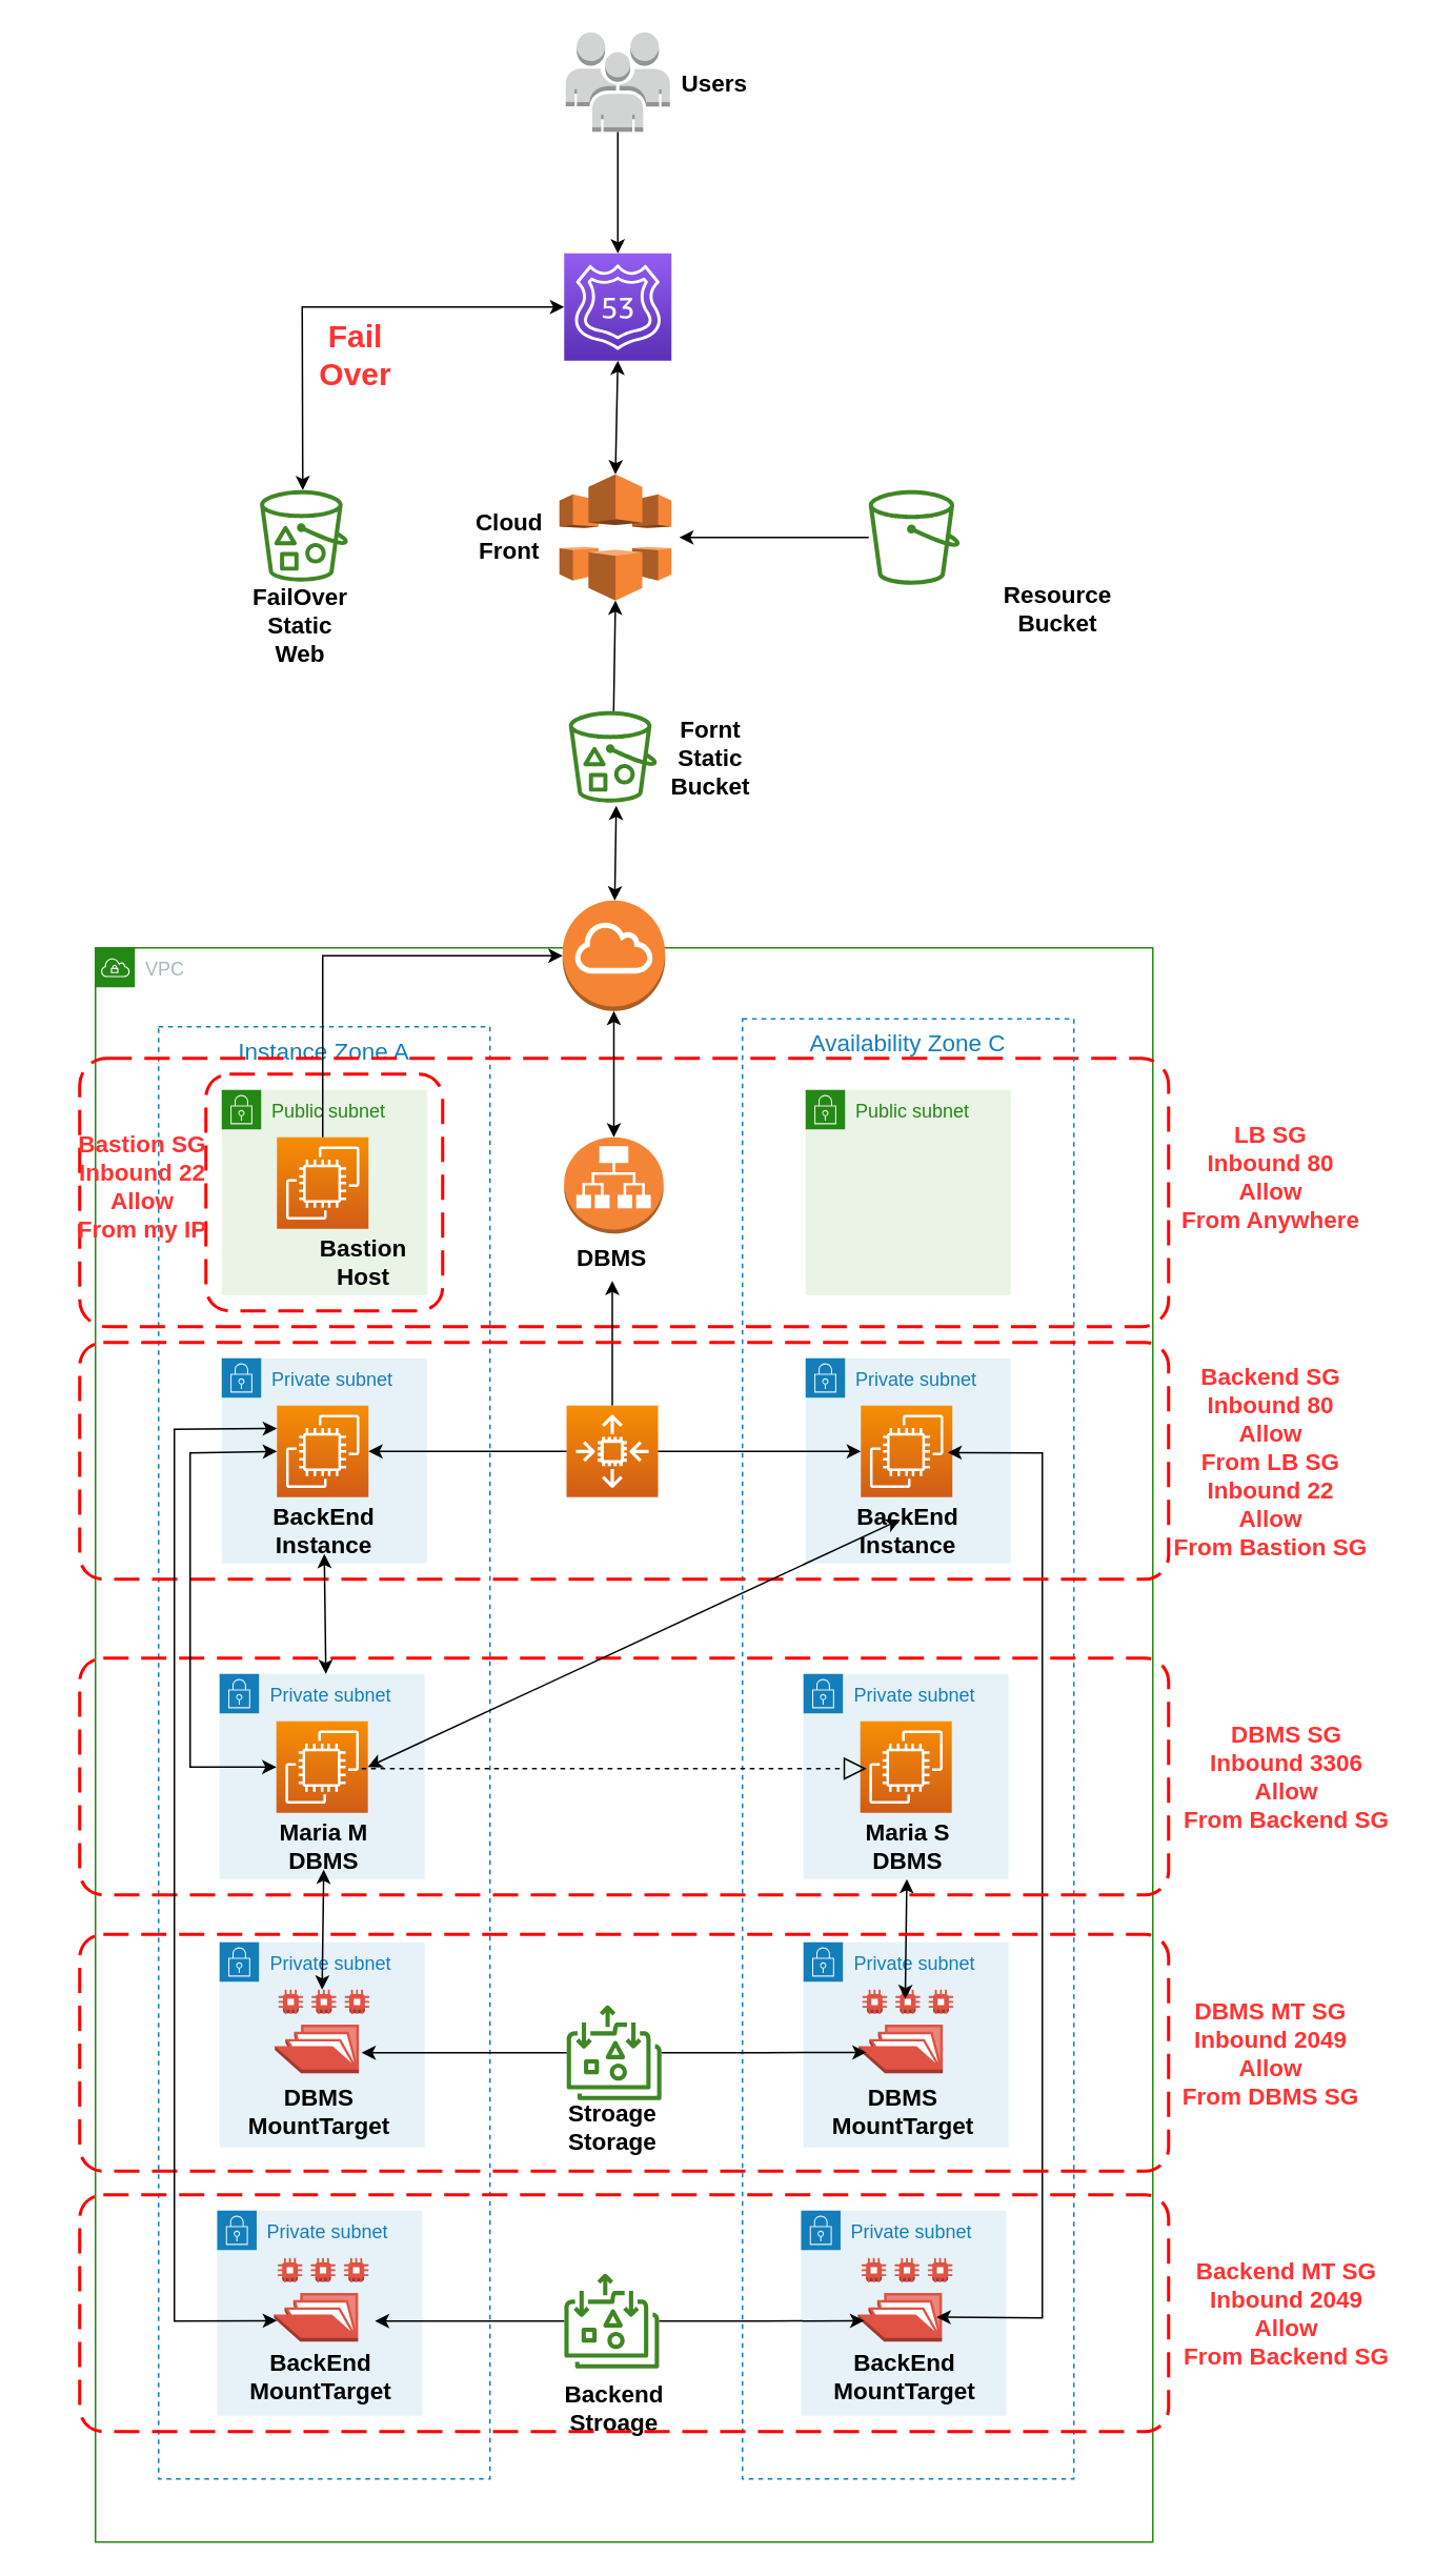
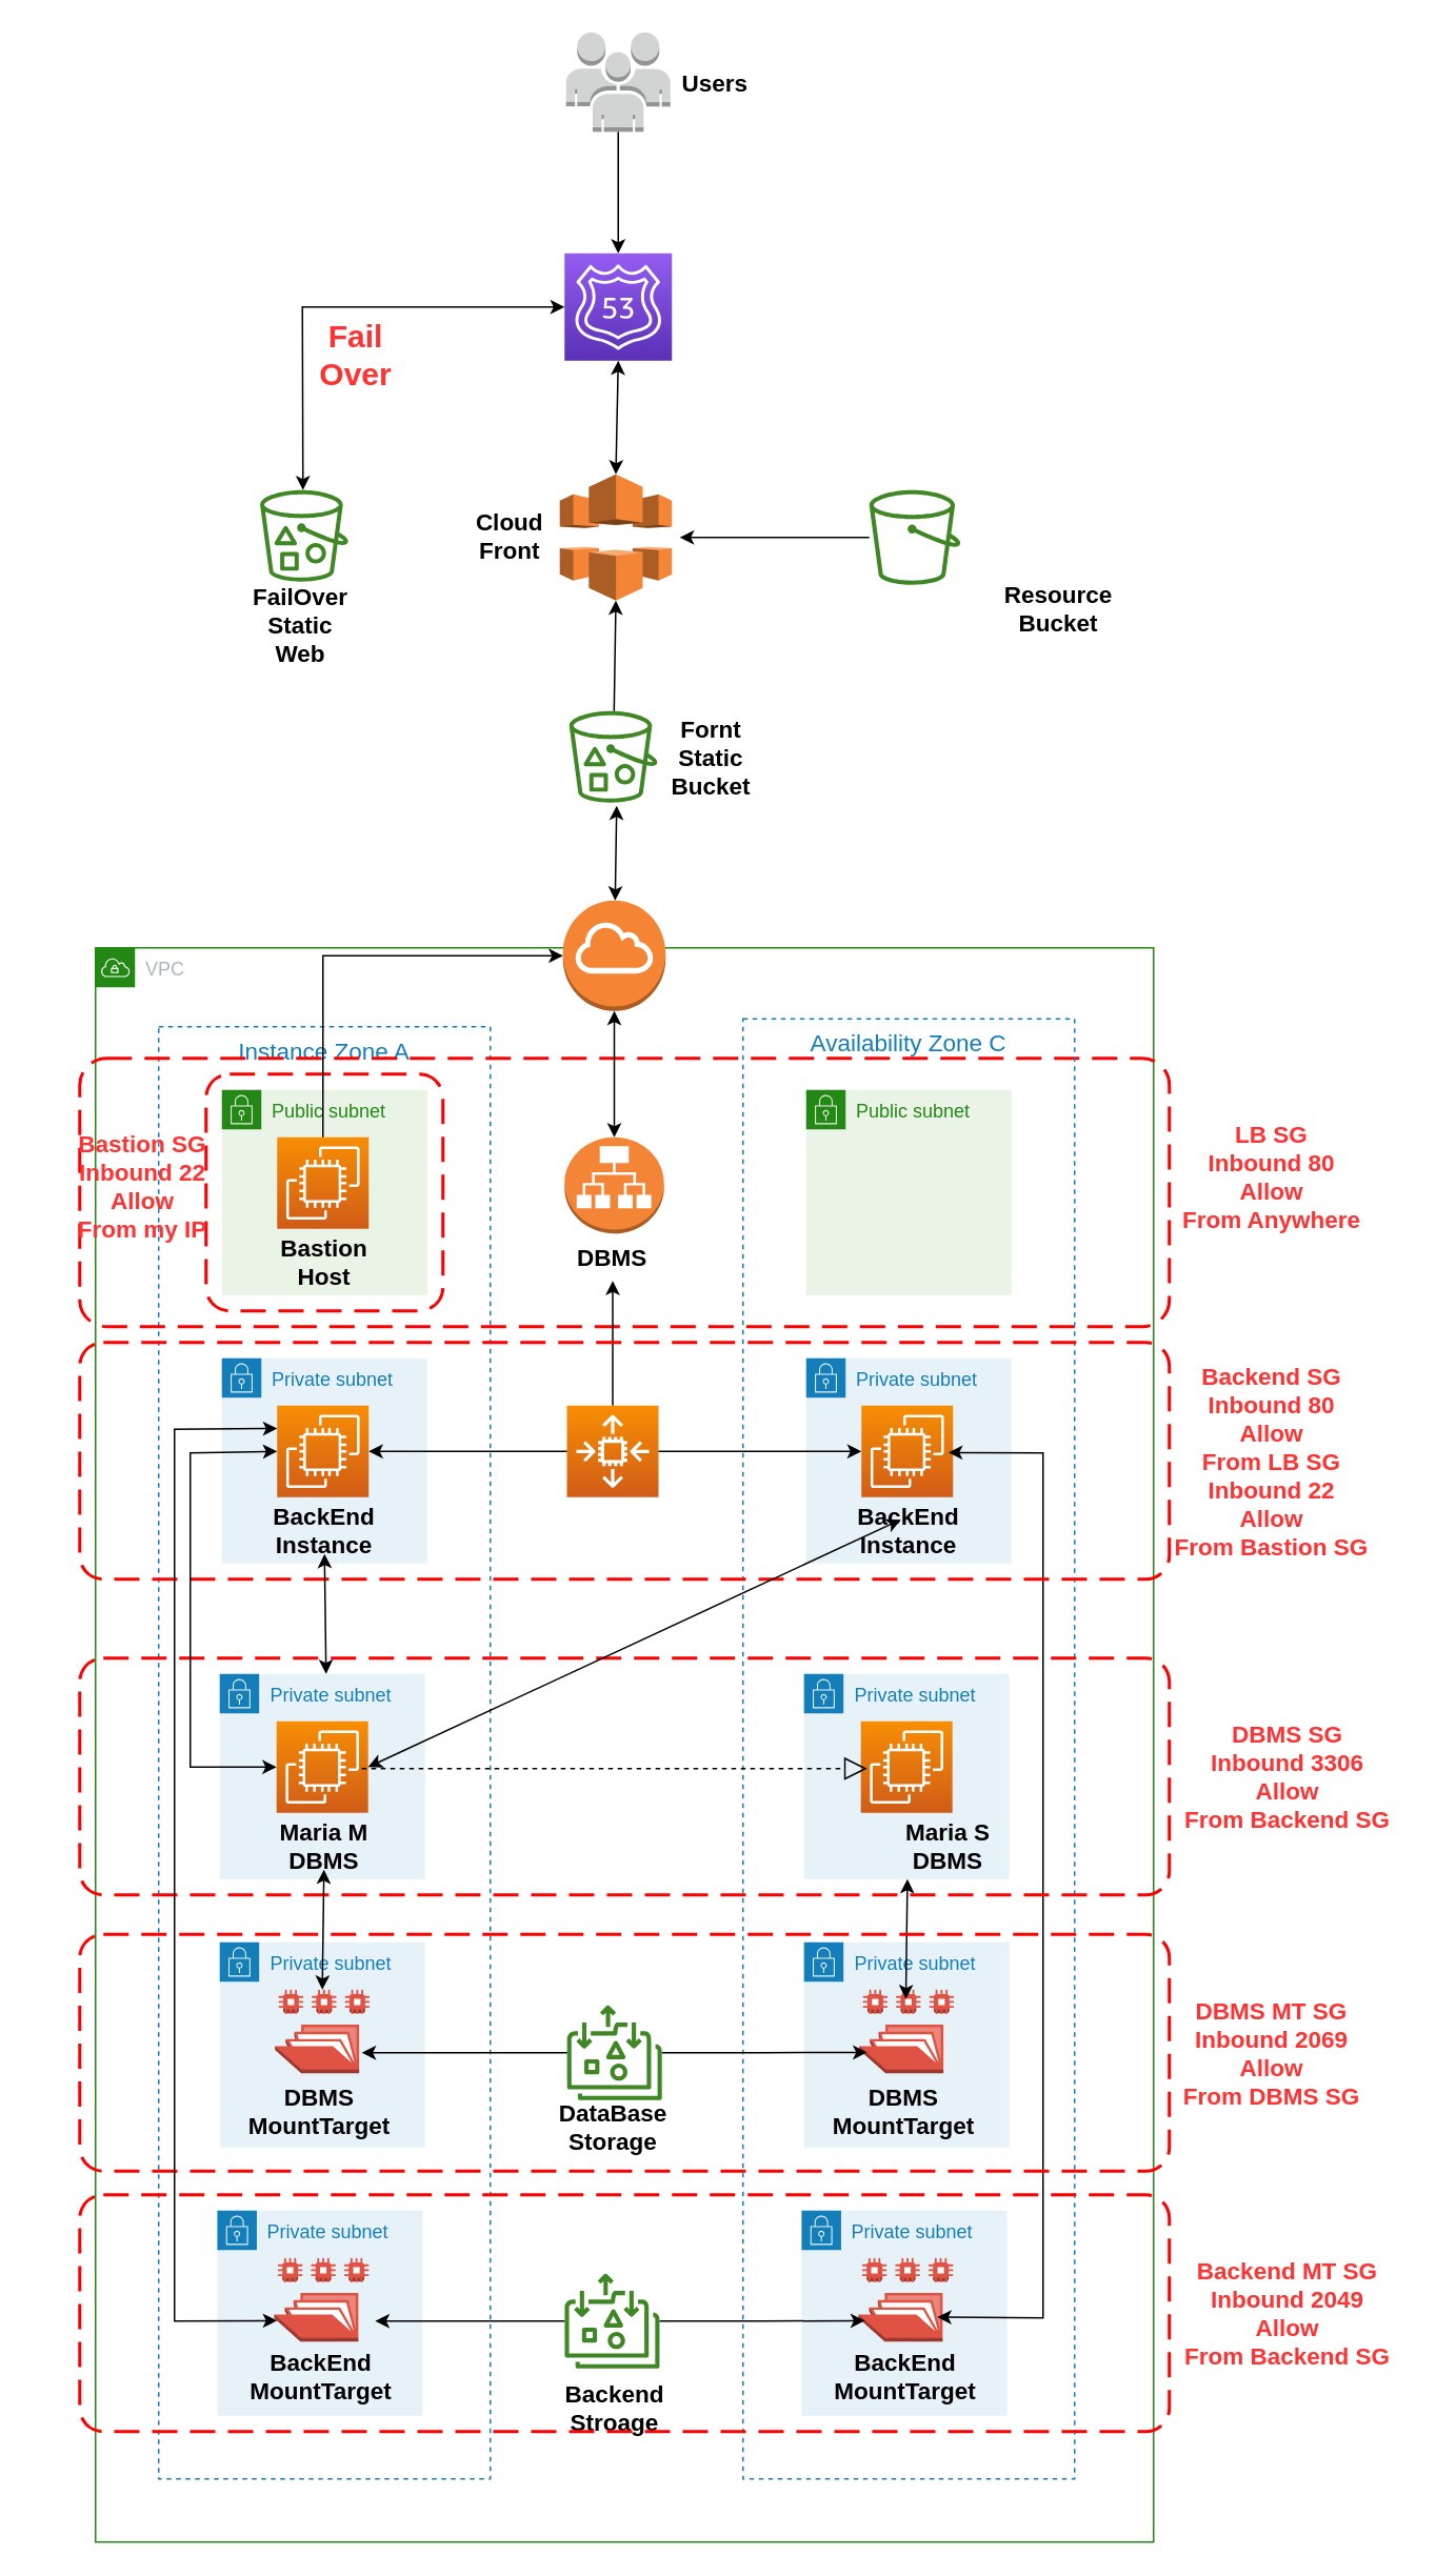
- <mxCell id="5" value="Bastion&lt;br style=&quot;font-size: 15px;&quot;&gt;Host" style="text;html=1;strokeColor=none;fillColor=none;align=center;verticalAlign=middle;whiteSpace=wrap;rounded=0;fontStyle=1;fontSize=15;" vertex="1" parent="3"><mxGeometry x="60" y="94" width="60" height="30" as="geometry" /></mxCell>
+ <mxCell id="5" value="Bastion&lt;br style=&quot;font-size: 15px;&quot;&gt;Host" style="text;html=1;strokeColor=none;fillColor=none;align=center;verticalAlign=middle;whiteSpace=wrap;rounded=0;fontStyle=1;fontSize=15;" vertex="1" parent="3"><mxGeometry x="35" y="94" width="60" height="30" as="geometry" /></mxCell>
- <mxCell id="22" value="Maria S&lt;br&gt;DBMS" style="text;html=1;strokeColor=none;fillColor=none;align=center;verticalAlign=middle;whiteSpace=wrap;rounded=0;fontStyle=1;fontSize=15;" vertex="1" parent="20"><mxGeometry x="36" y="94" width="60" height="30" as="geometry" /></mxCell>
+ <mxCell id="22" value="Maria S&lt;br&gt;DBMS" style="text;html=1;strokeColor=none;fillColor=none;align=center;verticalAlign=middle;whiteSpace=wrap;rounded=0;fontStyle=1;fontSize=15;" vertex="1" parent="20"><mxGeometry x="61" y="94" width="60" height="30" as="geometry" /></mxCell>
- <mxCell id="87" value="&lt;font color=&quot;#ff3333&quot;&gt;DBMS MT SG&lt;br&gt;Inbound 2049&lt;br&gt;Allow&lt;br&gt;From DBMS SG&lt;br&gt;&lt;/font&gt;" style="text;html=1;strokeColor=none;fillColor=none;align=center;verticalAlign=middle;whiteSpace=wrap;rounded=0;fontStyle=1;fontSize=15;" vertex="1" parent="1"><mxGeometry x="720" y="1285" width="170" height="30" as="geometry" /></mxCell>
+ <mxCell id="87" value="&lt;font color=&quot;#ff3333&quot;&gt;DBMS MT SG&lt;br&gt;Inbound 2069&lt;br&gt;Allow&lt;br&gt;From DBMS SG&lt;br&gt;&lt;/font&gt;" style="text;html=1;strokeColor=none;fillColor=none;align=center;verticalAlign=middle;whiteSpace=wrap;rounded=0;fontStyle=1;fontSize=15;" vertex="1" parent="1"><mxGeometry x="720" y="1285" width="170" height="30" as="geometry" /></mxCell>
- <mxCell id="48" value="Stroage&lt;br&gt;Storage" style="text;html=1;strokeColor=none;fillColor=none;align=center;verticalAlign=middle;whiteSpace=wrap;rounded=0;fontStyle=1;fontSize=15;" vertex="1" parent="26"><mxGeometry x="297.5" y="731.5" width="60" height="30" as="geometry" /></mxCell>
+ <mxCell id="48" value="DataBase&lt;br&gt;Storage" style="text;html=1;strokeColor=none;fillColor=none;align=center;verticalAlign=middle;whiteSpace=wrap;rounded=0;fontStyle=1;fontSize=15;" vertex="1" parent="26"><mxGeometry x="297.5" y="731.5" width="60" height="30" as="geometry" /></mxCell>
